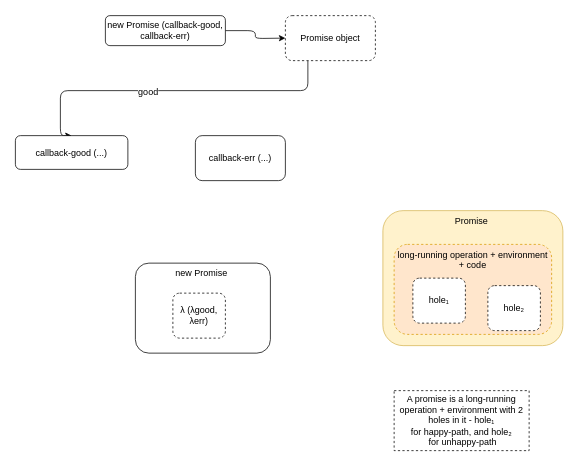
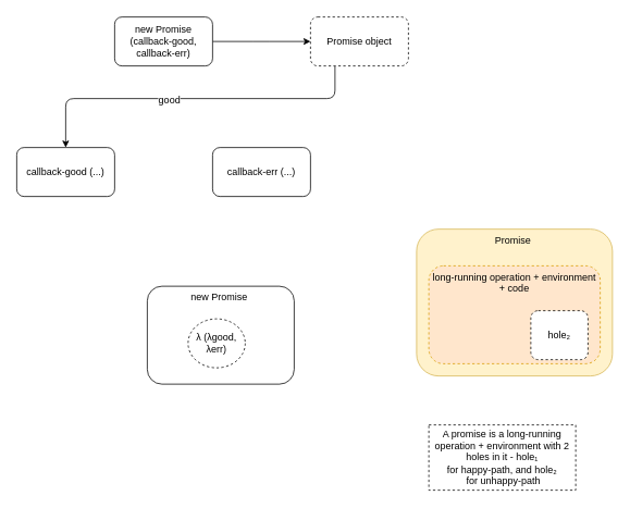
- <mxCell id="8" value="new Promise (callback-good, callback-err)" style="rounded=1;whiteSpace=wrap;html=1;" vertex="1" parent="1"><mxGeometry x="140" y="20" width="160" height="40" as="geometry" /></mxCell>
+ <mxCell id="8" value="new Promise (callback-good, callback-err)" style="rounded=1;whiteSpace=wrap;html=1;" vertex="1" parent="1"><mxGeometry x="140" y="20" width="120" height="60" as="geometry" /></mxCell>
- <mxCell id="9" value="callback-good (...)" style="rounded=1;whiteSpace=wrap;html=1;" vertex="1" parent="1"><mxGeometry x="20" y="180" width="150" height="45" as="geometry" /></mxCell>
+ <mxCell id="9" value="callback-good (...)" style="rounded=1;whiteSpace=wrap;html=1;" vertex="1" parent="1"><mxGeometry x="20" y="180" width="120" height="60" as="geometry" /></mxCell>
- <mxCell id="13" value="hole₁" style="rounded=1;whiteSpace=wrap;html=1;dashed=1;" vertex="1" parent="1"><mxGeometry x="550" y="370" width="70" height="60" as="geometry" /></mxCell>
- <mxCell id="12" value="λ (λgood, λerr)" style="rounded=1;whiteSpace=wrap;html=1;dashed=1;" vertex="1" parent="1"><mxGeometry x="230" y="390" width="70" height="60" as="geometry" /></mxCell>
+ <mxCell id="12" value="λ (λgood, λerr)" style="ellipse;whiteSpace=wrap;html=1;dashed=1;" vertex="1" parent="1"><mxGeometry x="230" y="390" width="70" height="60" as="geometry" /></mxCell>
